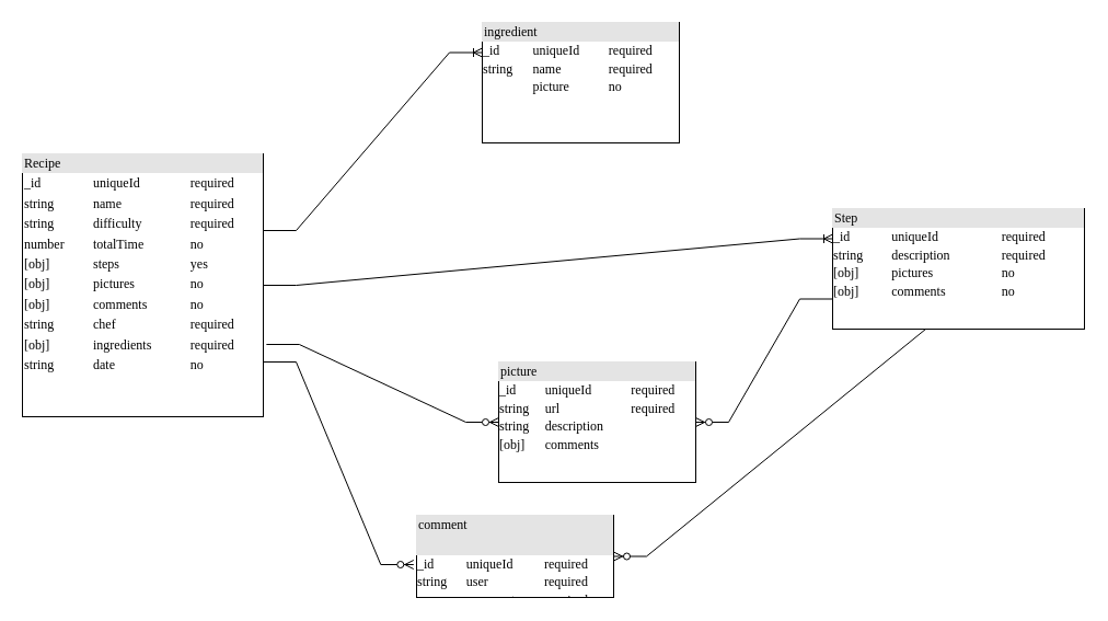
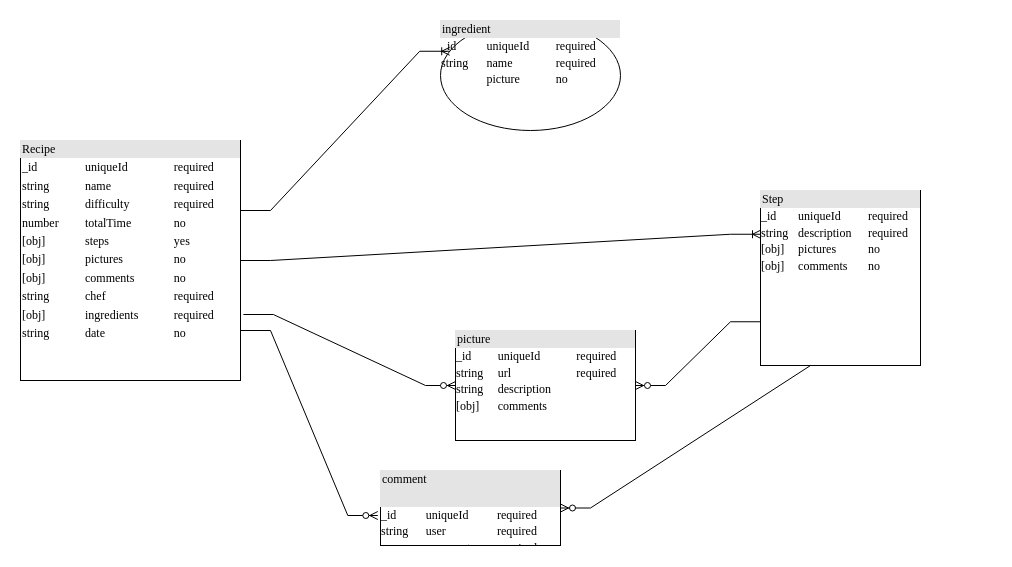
- <mxCell id="6" value="&lt;div style=&quot;box-sizing: border-box ; width: 100% ; background: #e4e4e4 ; padding: 2px&quot;&gt;ingredient&lt;/div&gt;&lt;table style=&quot;width: 100% ; font-size: 1em&quot; cellpadding=&quot;1&quot; cellspacing=&quot;0&quot;&gt;&lt;tbody&gt;&lt;tr&gt;&lt;td&gt;_id&lt;/td&gt;&lt;td&gt;uniqueId&lt;/td&gt;&lt;td&gt;required&lt;/td&gt;&lt;/tr&gt;&lt;tr&gt;&lt;td&gt;string&lt;/td&gt;&lt;td&gt;name&lt;/td&gt;&lt;td&gt;required&lt;/td&gt;&lt;/tr&gt;&lt;tr&gt;&lt;td&gt;&lt;br&gt;&lt;/td&gt;&lt;td&gt;picture&lt;/td&gt;&lt;td&gt;no&lt;/td&gt;&lt;/tr&gt;&lt;tr&gt;&lt;td&gt;&lt;br&gt;&lt;/td&gt;&lt;td&gt;&lt;br&gt;&lt;/td&gt;&lt;td&gt;&lt;br&gt;&lt;/td&gt;&lt;/tr&gt;&lt;/tbody&gt;&lt;/table&gt;" style="verticalAlign=top;align=left;overflow=fill;html=1;rounded=0;shadow=0;comic=0;labelBackgroundColor=none;strokeWidth=1;fontFamily=Verdana;fontSize=12" parent="1" vertex="1"><mxGeometry x="440" y="20" width="180" height="110" as="geometry" /></mxCell>
+ <mxCell id="6" value="&lt;div style=&quot;box-sizing: border-box ; width: 100% ; background: #e4e4e4 ; padding: 2px&quot;&gt;ingredient&lt;/div&gt;&lt;table style=&quot;width: 100% ; font-size: 1em&quot; cellpadding=&quot;1&quot; cellspacing=&quot;0&quot;&gt;&lt;tbody&gt;&lt;tr&gt;&lt;td&gt;_id&lt;/td&gt;&lt;td&gt;uniqueId&lt;/td&gt;&lt;td&gt;required&lt;/td&gt;&lt;/tr&gt;&lt;tr&gt;&lt;td&gt;string&lt;/td&gt;&lt;td&gt;name&lt;/td&gt;&lt;td&gt;required&lt;/td&gt;&lt;/tr&gt;&lt;tr&gt;&lt;td&gt;&lt;br&gt;&lt;/td&gt;&lt;td&gt;picture&lt;/td&gt;&lt;td&gt;no&lt;/td&gt;&lt;/tr&gt;&lt;tr&gt;&lt;td&gt;&lt;br&gt;&lt;/td&gt;&lt;td&gt;&lt;br&gt;&lt;/td&gt;&lt;td&gt;&lt;br&gt;&lt;/td&gt;&lt;/tr&gt;&lt;/tbody&gt;&lt;/table&gt;" style="ellipse;verticalAlign=top;align=left;overflow=fill;html=1;shadow=0;comic=0;labelBackgroundColor=none;strokeWidth=1;fontFamily=Verdana;fontSize=12;" parent="1" vertex="1"><mxGeometry x="440" y="20" width="180" height="110" as="geometry" /></mxCell>
- <mxCell id="5" value="&lt;div style=&quot;box-sizing: border-box ; width: 100% ; background: #e4e4e4 ; padding: 2px&quot;&gt;Step&lt;/div&gt;&lt;table style=&quot;width: 100% ; font-size: 1em&quot; cellpadding=&quot;1&quot; cellspacing=&quot;0&quot;&gt;&lt;tbody&gt;&lt;tr&gt;&lt;td&gt;_id&lt;/td&gt;&lt;td&gt;uniqueId&lt;/td&gt;&lt;td&gt;required&lt;/td&gt;&lt;/tr&gt;&lt;tr&gt;&lt;td&gt;string&lt;/td&gt;&lt;td&gt;description&lt;/td&gt;&lt;td&gt;required&lt;/td&gt;&lt;/tr&gt;&lt;tr&gt;&lt;td&gt;[obj]&lt;/td&gt;&lt;td&gt;pictures&lt;/td&gt;&lt;td&gt;no&lt;/td&gt;&lt;/tr&gt;&lt;tr&gt;&lt;td&gt;[obj]&lt;br&gt;&lt;/td&gt;&lt;td&gt;comments&lt;/td&gt;&lt;td&gt;no&lt;/td&gt;&lt;/tr&gt;&lt;/tbody&gt;&lt;/table&gt;" style="verticalAlign=top;align=left;overflow=fill;html=1;rounded=0;shadow=0;comic=0;labelBackgroundColor=none;strokeWidth=1;fontFamily=Verdana;fontSize=12" parent="1" vertex="1"><mxGeometry x="760" y="190" width="230" height="110" as="geometry" /></mxCell>
+ <mxCell id="5" value="&lt;div style=&quot;box-sizing: border-box ; width: 100% ; background: #e4e4e4 ; padding: 2px&quot;&gt;Step&lt;/div&gt;&lt;table style=&quot;width: 100% ; font-size: 1em&quot; cellpadding=&quot;1&quot; cellspacing=&quot;0&quot;&gt;&lt;tbody&gt;&lt;tr&gt;&lt;td&gt;_id&lt;/td&gt;&lt;td&gt;uniqueId&lt;/td&gt;&lt;td&gt;required&lt;/td&gt;&lt;/tr&gt;&lt;tr&gt;&lt;td&gt;string&lt;/td&gt;&lt;td&gt;description&lt;/td&gt;&lt;td&gt;required&lt;/td&gt;&lt;/tr&gt;&lt;tr&gt;&lt;td&gt;[obj]&lt;/td&gt;&lt;td&gt;pictures&lt;/td&gt;&lt;td&gt;no&lt;/td&gt;&lt;/tr&gt;&lt;tr&gt;&lt;td&gt;[obj]&lt;br&gt;&lt;/td&gt;&lt;td&gt;comments&lt;/td&gt;&lt;td&gt;no&lt;/td&gt;&lt;/tr&gt;&lt;/tbody&gt;&lt;/table&gt;" style="verticalAlign=top;align=left;overflow=fill;html=1;rounded=0;shadow=0;comic=0;labelBackgroundColor=none;strokeWidth=1;fontFamily=Verdana;fontSize=12" parent="1" vertex="1"><mxGeometry x="760" y="190" width="160" height="175" as="geometry" /></mxCell>
